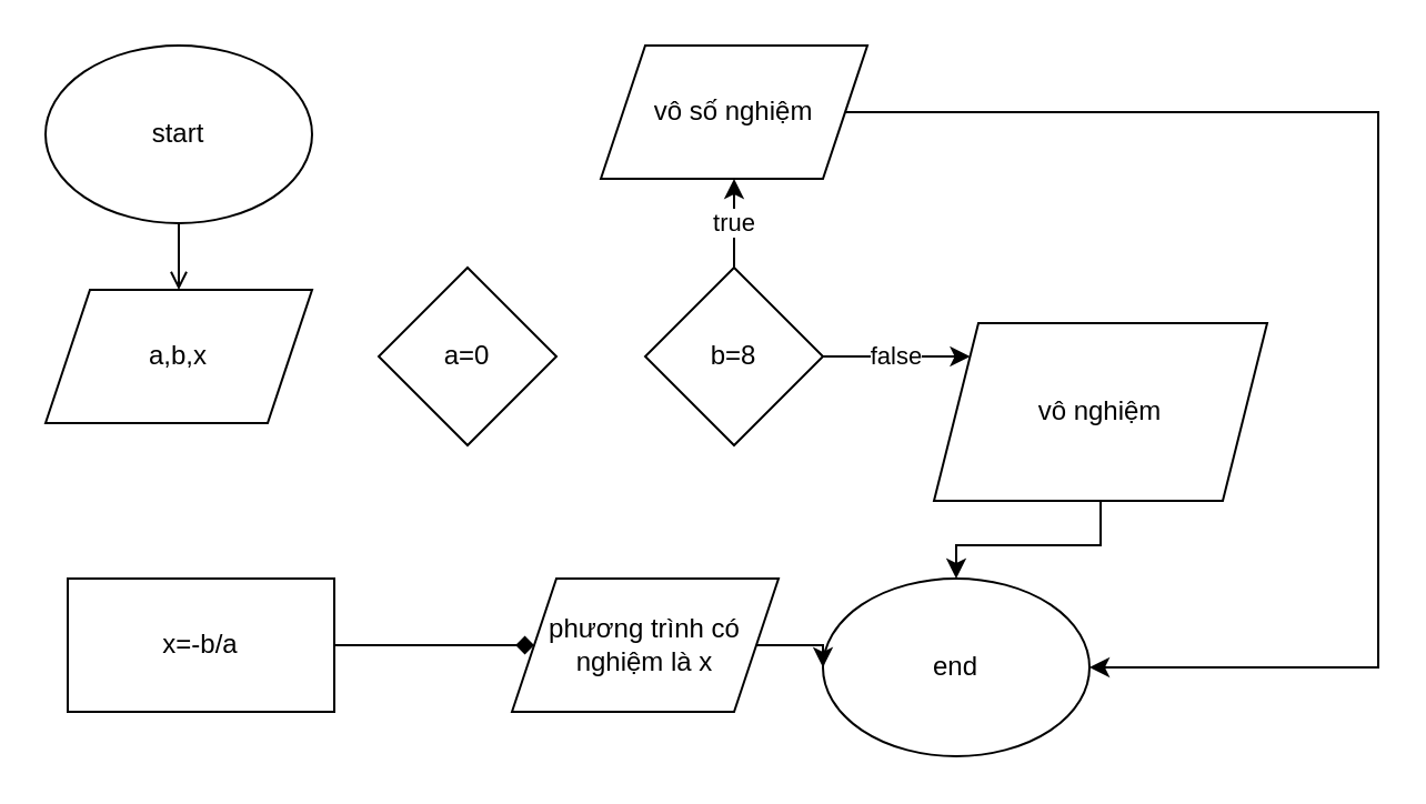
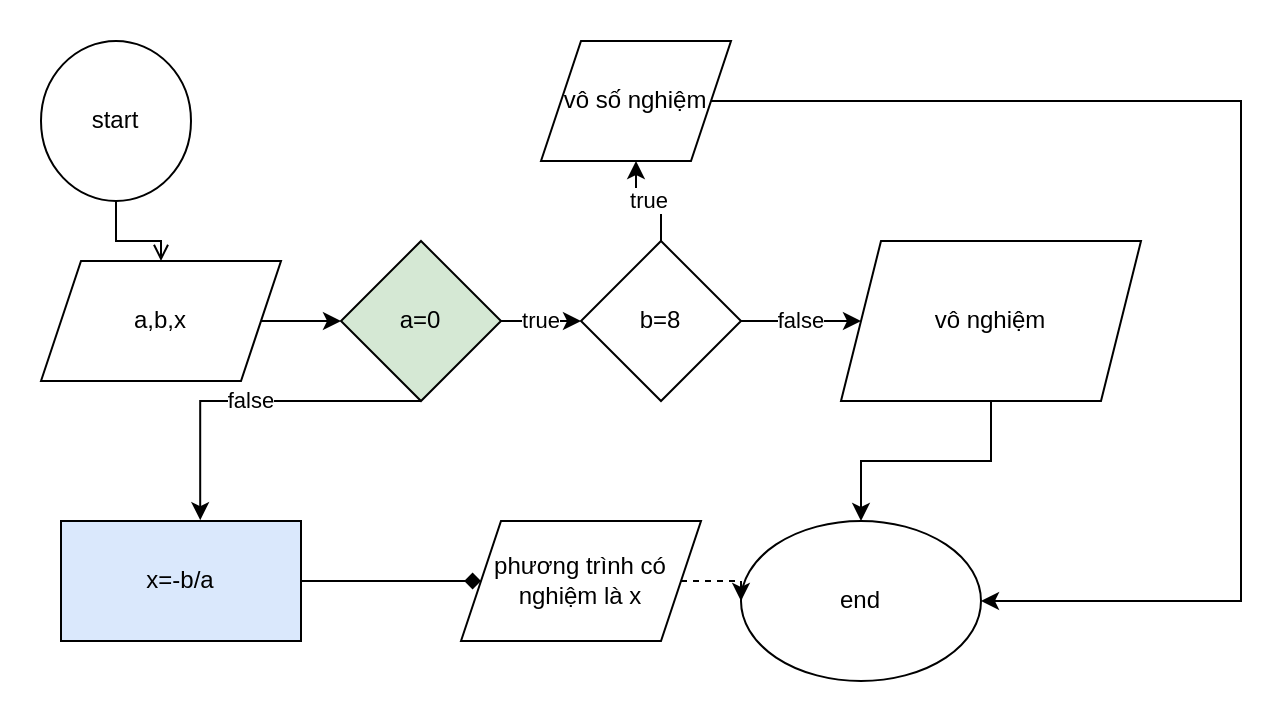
- <mxCell id="12" value="vô số nghiệm" style="shape=parallelogram;perimeter=parallelogramPerimeter;whiteSpace=wrap;html=1;fixedSize=1;" vertex="1" parent="1"><mxGeometry x="270" y="20" width="120" height="60" as="geometry" /></mxCell>
+ <mxCell id="12" value="vô số nghiệm" style="shape=parallelogram;perimeter=parallelogramPerimeter;whiteSpace=wrap;html=1;fixedSize=1;" vertex="1" parent="1"><mxGeometry x="270" y="20" width="95" height="60" as="geometry" /></mxCell>
- <mxCell id="3" value="start" style="ellipse;whiteSpace=wrap;html=1;" vertex="1" parent="1"><mxGeometry x="20" y="20" width="120" height="80" as="geometry" /></mxCell>
+ <mxCell id="3" value="start" style="ellipse;whiteSpace=wrap;html=1;" vertex="1" parent="1"><mxGeometry x="20" y="20" width="75" height="80" as="geometry" /></mxCell>
+ <mxCell id="4" value="" style="edgeStyle=orthogonalEdgeStyle;rounded=0;orthogonalLoop=1;jettySize=auto;html=1;" edge="1" parent="1" source="5" target="7"><mxGeometry relative="1" as="geometry" /></mxCell>
- <mxCell id="7" value="a=0" style="rhombus;whiteSpace=wrap;html=1;" vertex="1" parent="1"><mxGeometry x="170" y="120" width="80" height="80" as="geometry" /></mxCell>
+ <mxCell id="7" value="a=0" style="rhombus;whiteSpace=wrap;html=1;fillColor=#d5e8d4;" vertex="1" parent="1"><mxGeometry x="170" y="120" width="80" height="80" as="geometry" /></mxCell>
+ <mxCell id="6" value="true" style="edgeStyle=orthogonalEdgeStyle;rounded=0;orthogonalLoop=1;jettySize=auto;html=1;" edge="1" parent="1" source="7" target="10"><mxGeometry relative="1" as="geometry" /></mxCell>
- <mxCell id="14" value="vô nghiệm" style="shape=parallelogram;perimeter=parallelogramPerimeter;whiteSpace=wrap;html=1;fixedSize=1;" vertex="1" parent="1"><mxGeometry x="420" y="145" width="150" height="80" as="geometry" /></mxCell>
+ <mxCell id="14" value="vô nghiệm" style="shape=parallelogram;perimeter=parallelogramPerimeter;whiteSpace=wrap;html=1;fixedSize=1;" vertex="1" parent="1"><mxGeometry x="420" y="120" width="150" height="80" as="geometry" /></mxCell>
+ <mxCell id="20" value="false" style="edgeStyle=orthogonalEdgeStyle;rounded=0;orthogonalLoop=1;jettySize=auto;html=1;entryX=0.58;entryY=-0.007;entryDx=0;entryDy=0;entryPerimeter=0;" edge="1" parent="1" source="7" target="17"><mxGeometry relative="1" as="geometry"><Array as="points"><mxPoint x="100" y="200" /></Array></mxGeometry></mxCell>
- <mxCell id="17" value="x=-b/a" style="rounded=0;whiteSpace=wrap;html=1;" vertex="1" parent="1"><mxGeometry x="30" y="260" width="120" height="60" as="geometry" /></mxCell>
+ <mxCell id="17" value="x=-b/a" style="rounded=0;whiteSpace=wrap;html=1;fillColor=#dae8fc;" vertex="1" parent="1"><mxGeometry x="30" y="260" width="120" height="60" as="geometry" /></mxCell>
- <mxCell id="18" value="" style="edgeStyle=orthogonalEdgeStyle;rounded=0;orthogonalLoop=1;jettySize=auto;html=1;" edge="1" parent="1" source="19" target="15"><mxGeometry relative="1" as="geometry" /></mxCell>
+ <mxCell id="18" value="" style="edgeStyle=orthogonalEdgeStyle;rounded=0;orthogonalLoop=1;jettySize=auto;html=1;dashed=1;" edge="1" parent="1" source="19" target="15"><mxGeometry relative="1" as="geometry" /></mxCell>
